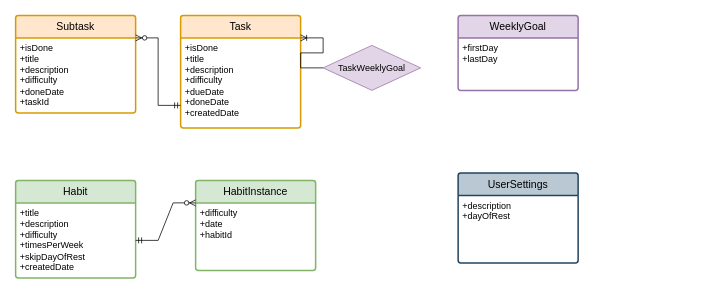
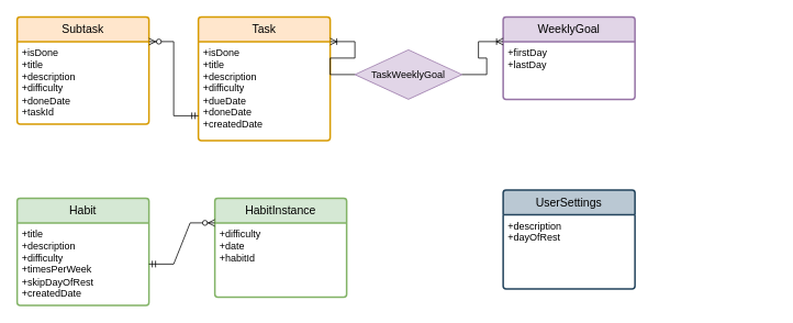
+ <mxCell id="17" value="" style="edgeStyle=entityRelationEdgeStyle;fontSize=12;html=1;endArrow=ERoneToMany;rounded=0;exitX=1;exitY=0.5;exitDx=0;exitDy=0;entryX=0;entryY=0;entryDx=0;entryDy=0;" parent="1" source="15" target="14" edge="1"><mxGeometry width="100" height="100" relative="1" as="geometry"><mxPoint x="790" y="170" as="sourcePoint" /><mxPoint x="830" y="50" as="targetPoint" /><Array as="points"><mxPoint x="910" y="200" /><mxPoint x="920" y="80" /><mxPoint x="940" y="70" /></Array></mxGeometry></mxCell>
